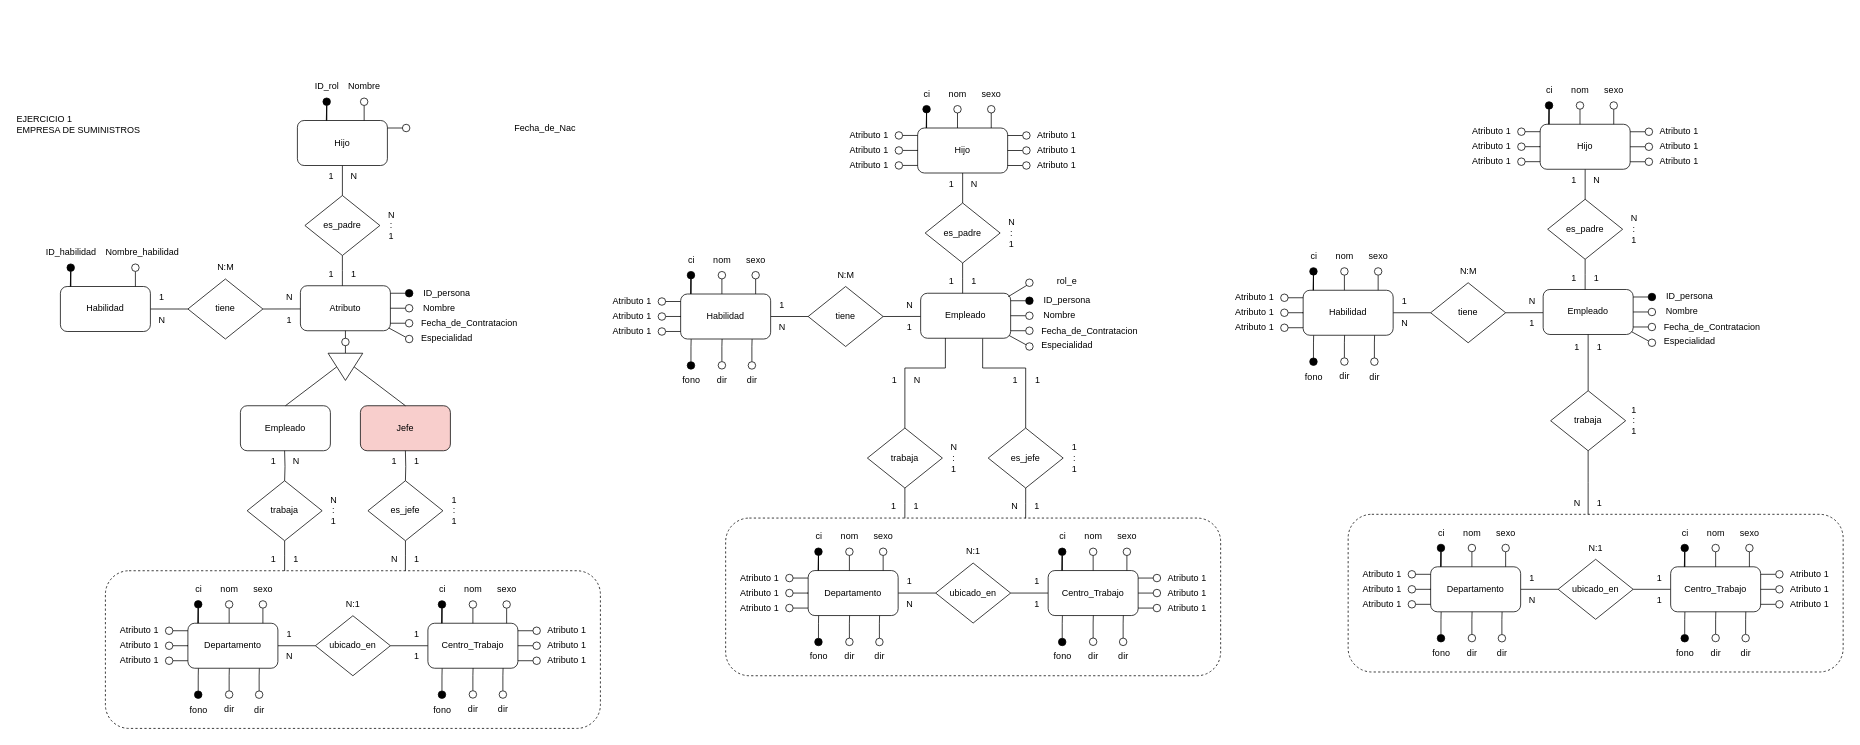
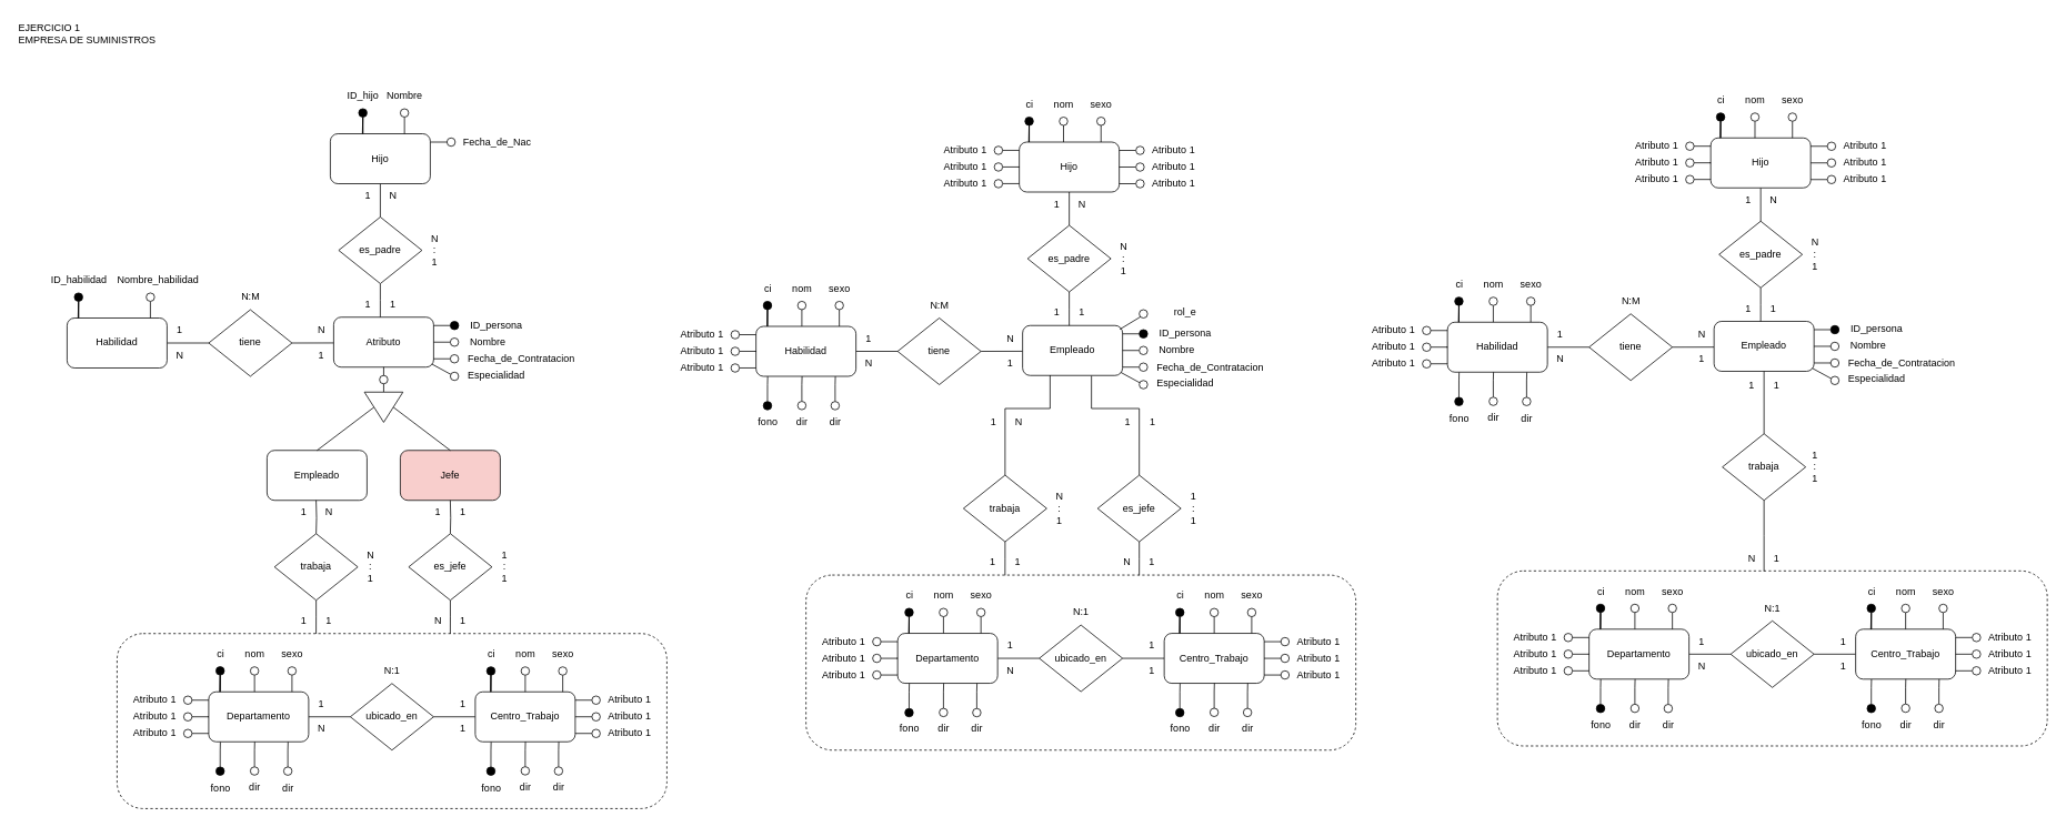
- <mxCell id="90" value="ID_rol" style="text;html=1;align=center;verticalAlign=middle;resizable=0;points=[];autosize=1;strokeColor=none;fillColor=none;" vertex="1" parent="1"><mxGeometry x="405.07" y="100" width="60" height="30" as="geometry" /></mxCell>
+ <mxCell id="90" value="ID_hijo" style="text;html=1;align=center;verticalAlign=middle;resizable=0;points=[];autosize=1;strokeColor=none;fillColor=none;" vertex="1" parent="1"><mxGeometry x="405.07" y="100" width="60" height="30" as="geometry" /></mxCell>
- <mxCell id="3" value="&lt;div align=&quot;left&quot; title=&quot;Page 1&quot; class=&quot;page&quot;&gt;&lt;div class=&quot;layoutArea&quot;&gt;&lt;div class=&quot;column&quot;&gt;EJERCICIO 1&lt;br&gt;EMPRESA DE SUMINISTROS&lt;/div&gt;&lt;/div&gt;&lt;/div&gt;" style="text;html=1;align=left;verticalAlign=middle;resizable=0;points=[];autosize=1;strokeColor=none;fillColor=none;" vertex="1" parent="1"><mxGeometry x="20" y="145" width="190" height="40" as="geometry" /></mxCell>
+ <mxCell id="3" value="&lt;div align=&quot;left&quot; title=&quot;Page 1&quot; class=&quot;page&quot;&gt;&lt;div class=&quot;layoutArea&quot;&gt;&lt;div class=&quot;column&quot;&gt;EJERCICIO 1&lt;br&gt;EMPRESA DE SUMINISTROS&lt;/div&gt;&lt;/div&gt;&lt;/div&gt;" style="text;html=1;align=left;verticalAlign=middle;resizable=0;points=[];autosize=1;strokeColor=none;fillColor=none;" vertex="1" parent="1"><mxGeometry x="20" y="20" width="190" height="40" as="geometry" /></mxCell>
- <mxCell id="96" value="Fecha_de_Nac" style="text;html=1;align=center;verticalAlign=middle;resizable=0;points=[];autosize=1;strokeColor=none;fillColor=none;" vertex="1" parent="1"><mxGeometry x="676.03" y="155" width="100" height="30" as="geometry" /></mxCell>
+ <mxCell id="96" value="Fecha_de_Nac" style="text;html=1;align=center;verticalAlign=middle;resizable=0;points=[];autosize=1;strokeColor=none;fillColor=none;" vertex="1" parent="1"><mxGeometry x="546.03" y="155" width="100" height="30" as="geometry" /></mxCell>
